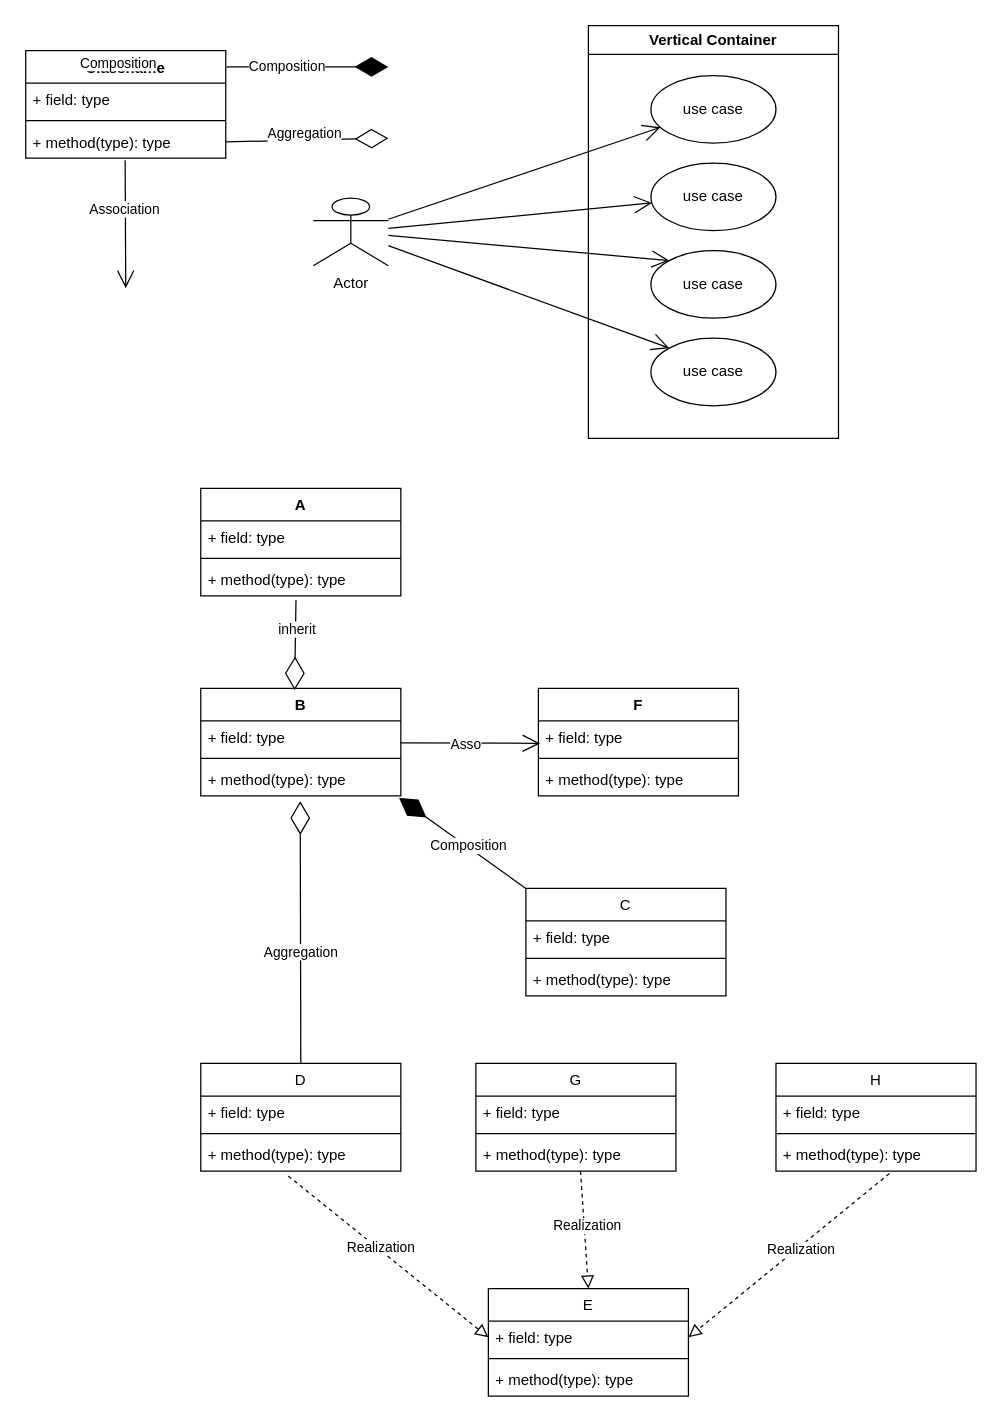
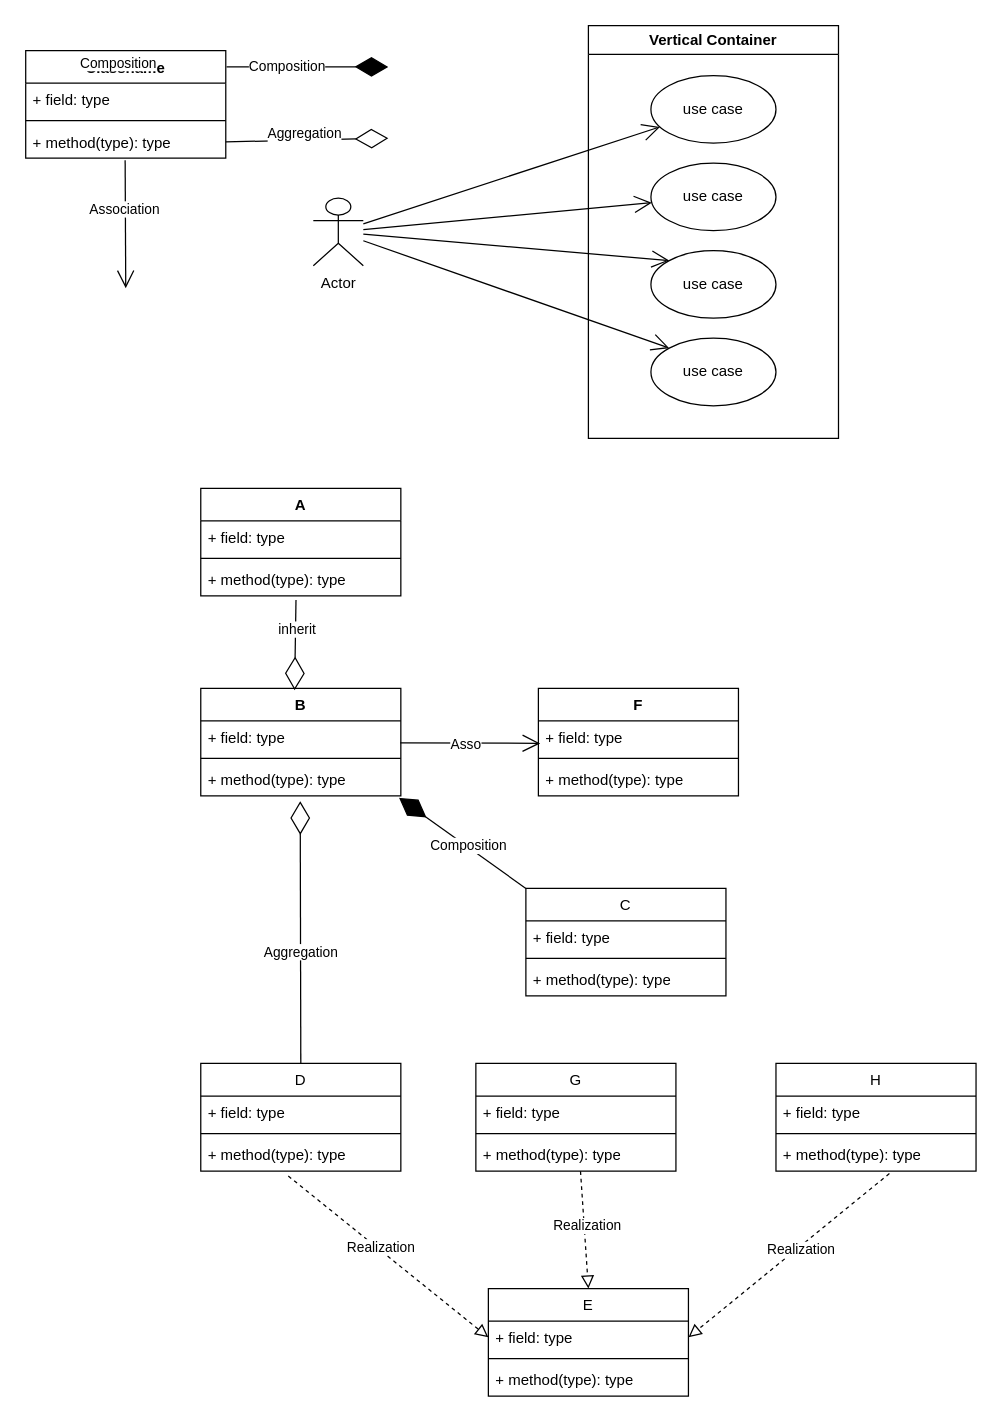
- <mxCell id="18" value="Actor" style="shape=umlActor;verticalLabelPosition=bottom;verticalAlign=top;html=1;outlineConnect=0;" vertex="1" parent="1"><mxGeometry x="250" y="158" width="60" height="54" as="geometry" /></mxCell>
+ <mxCell id="18" value="Actor" style="shape=umlActor;verticalLabelPosition=bottom;verticalAlign=top;html=1;outlineConnect=0;" vertex="1" parent="1"><mxGeometry x="250" y="158" width="40" height="54" as="geometry" /></mxCell>
